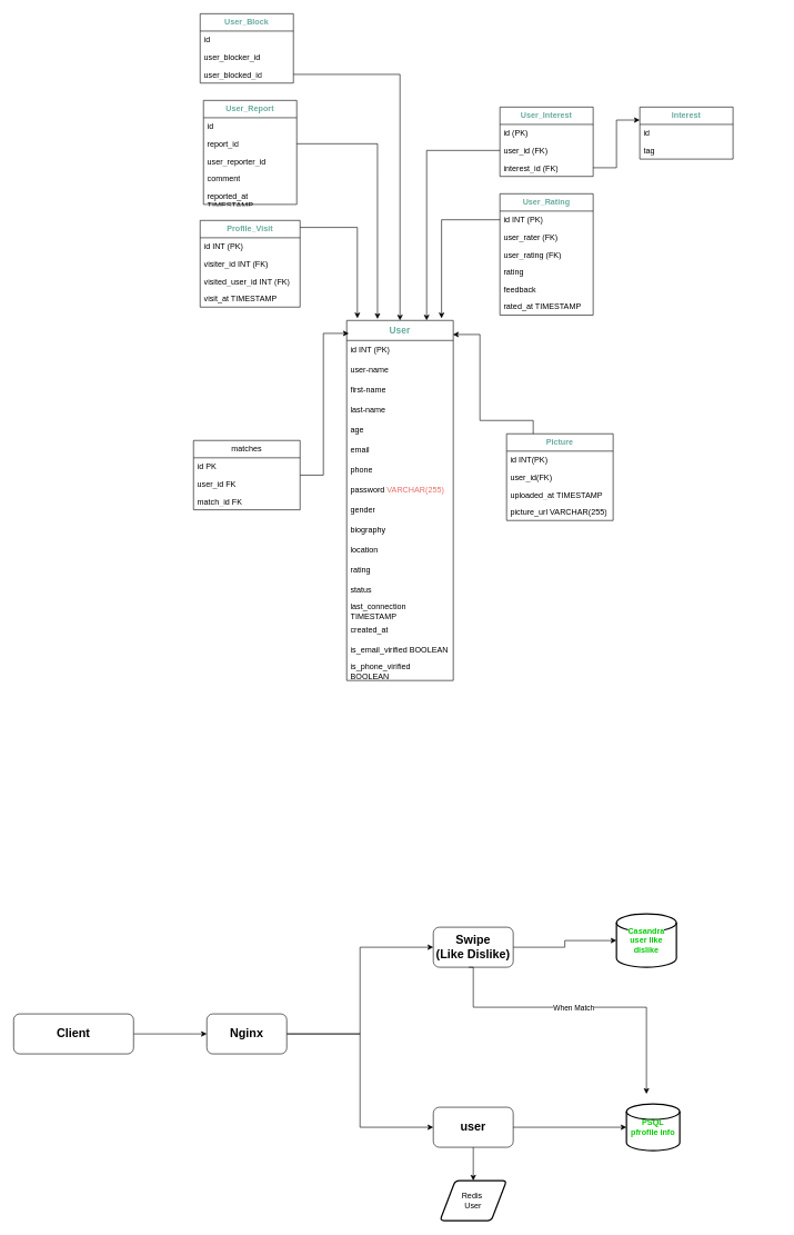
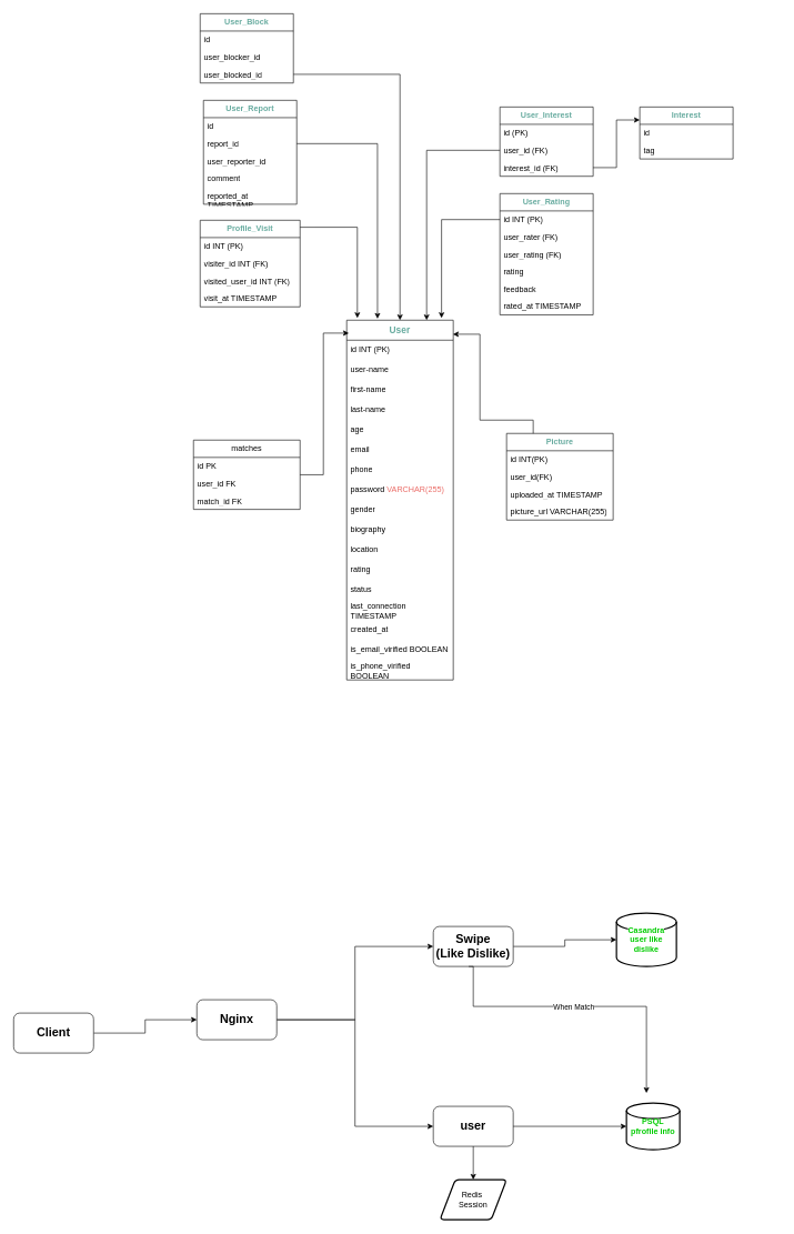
- <mxCell id="61" value="&lt;b&gt;&lt;font style=&quot;font-size: 18px;&quot;&gt;Client&lt;/font&gt;&lt;/b&gt;" style="rounded=1;whiteSpace=wrap;html=1;" parent="1" vertex="1"><mxGeometry x="20" y="1520" width="180" height="60" as="geometry" /></mxCell>
+ <mxCell id="61" value="&lt;b&gt;&lt;font style=&quot;font-size: 18px;&quot;&gt;Client&lt;/font&gt;&lt;/b&gt;" style="rounded=1;whiteSpace=wrap;html=1;" parent="1" vertex="1"><mxGeometry x="20" y="1520" width="120" height="60" as="geometry" /></mxCell>
- <mxCell id="64" value="&lt;span style=&quot;font-size: 18px;&quot;&gt;&lt;b&gt;Nginx&lt;/b&gt;&lt;/span&gt;" style="rounded=1;whiteSpace=wrap;html=1;" parent="1" vertex="1"><mxGeometry x="310" y="1520" width="120" height="60" as="geometry" /></mxCell>
+ <mxCell id="64" value="&lt;span style=&quot;font-size: 18px;&quot;&gt;&lt;b&gt;Nginx&lt;/b&gt;&lt;/span&gt;" style="rounded=1;whiteSpace=wrap;html=1;" parent="1" vertex="1"><mxGeometry x="295" y="1500" width="120" height="60" as="geometry" /></mxCell>
- <mxCell id="69" value="Redis&amp;nbsp;&lt;div&gt;User&lt;/div&gt;" style="shape=parallelogram;html=1;strokeWidth=2;perimeter=parallelogramPerimeter;whiteSpace=wrap;rounded=1;arcSize=12;size=0.23;" parent="1" vertex="1"><mxGeometry x="660" y="1770" width="100" height="60" as="geometry" /></mxCell>
+ <mxCell id="69" value="Redis&amp;nbsp;&lt;div&gt;Session&lt;/div&gt;" style="shape=parallelogram;html=1;strokeWidth=2;perimeter=parallelogramPerimeter;whiteSpace=wrap;rounded=1;arcSize=12;size=0.23;" parent="1" vertex="1"><mxGeometry x="660" y="1770" width="100" height="60" as="geometry" /></mxCell>
